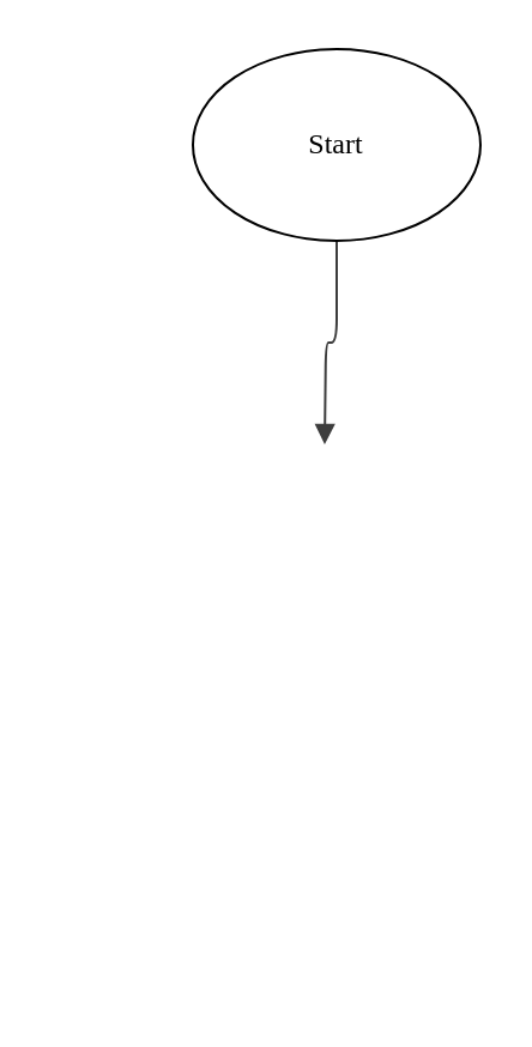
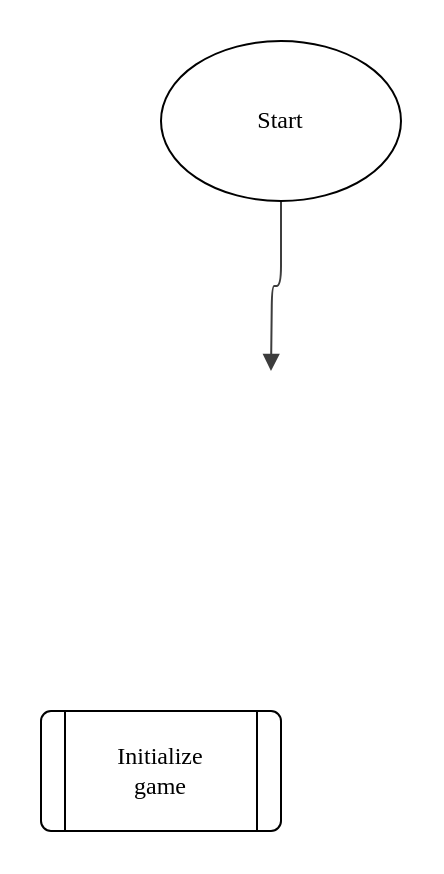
+ <mxCell id="4" value="Initialize&lt;br&gt;game" style="shape=process;whiteSpace=wrap;html=1;backgroundOutline=1;rounded=1;strokeWidth=1;fontFamily=D2Coding ligature;arcSize=10;absoluteArcSize=1;" vertex="1" parent="1"><mxGeometry x="20" y="355" width="120" height="60" as="geometry" /></mxCell>
